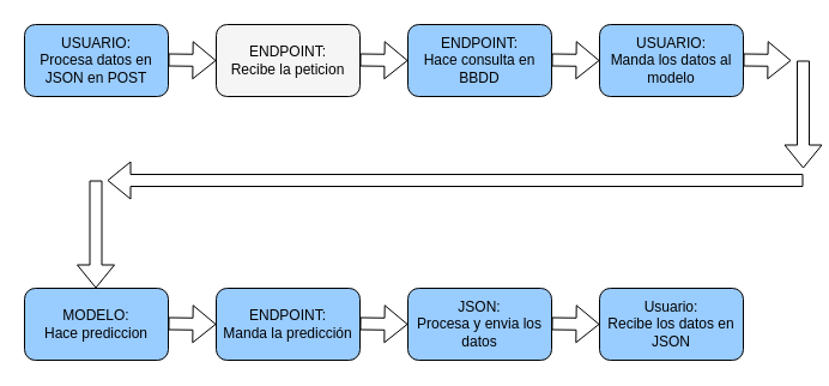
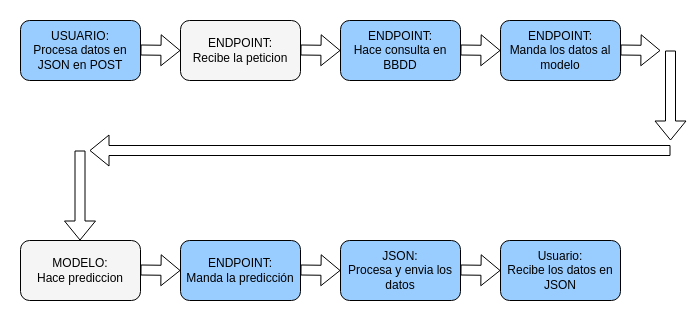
- <mxCell id="8" value="USUARIO:&lt;br style=&quot;border-color: var(--border-color);&quot;&gt;Manda los datos al modelo" style="rounded=1;whiteSpace=wrap;html=1;fillColor=#99CCFF;" vertex="1" parent="1"><mxGeometry x="500" y="20" width="120" height="60" as="geometry" /></mxCell>
+ <mxCell id="8" value="ENDPOINT:&lt;br style=&quot;border-color: var(--border-color);&quot;&gt;Manda los datos al modelo" style="rounded=1;whiteSpace=wrap;html=1;fillColor=#99CCFF;" vertex="1" parent="1"><mxGeometry x="500" y="20" width="120" height="60" as="geometry" /></mxCell>
- <mxCell id="12" value="MODELO:&lt;br&gt;Hace prediccion" style="rounded=1;whiteSpace=wrap;html=1;fillColor=#99CCFF;" vertex="1" parent="1"><mxGeometry x="20" y="240" width="120" height="60" as="geometry" /></mxCell>
+ <mxCell id="12" value="MODELO:&lt;br&gt;Hace prediccion" style="rounded=1;whiteSpace=wrap;html=1;fillColor=#f5f5f5;" vertex="1" parent="1"><mxGeometry x="20" y="240" width="120" height="60" as="geometry" /></mxCell>
